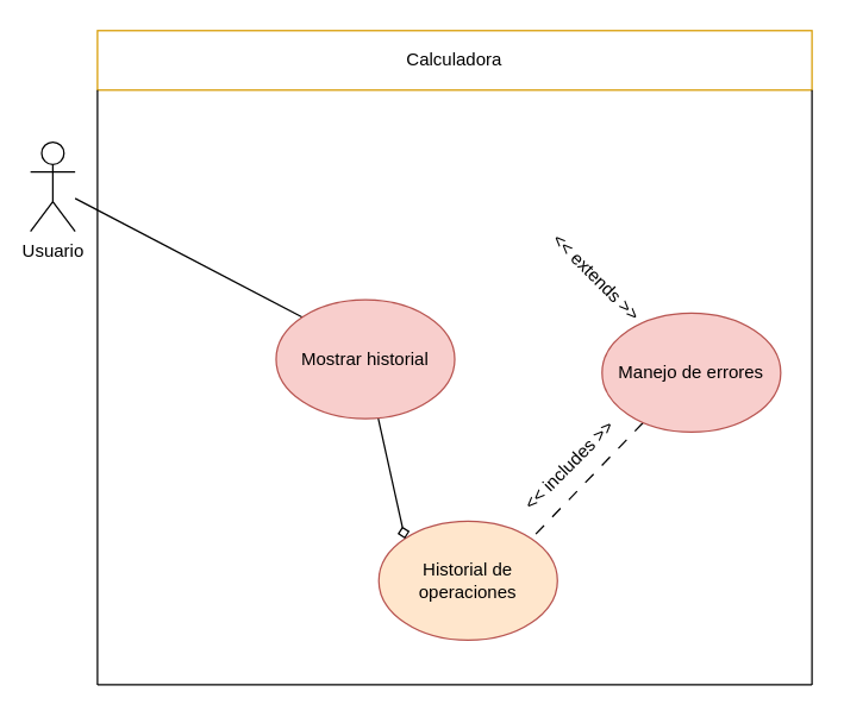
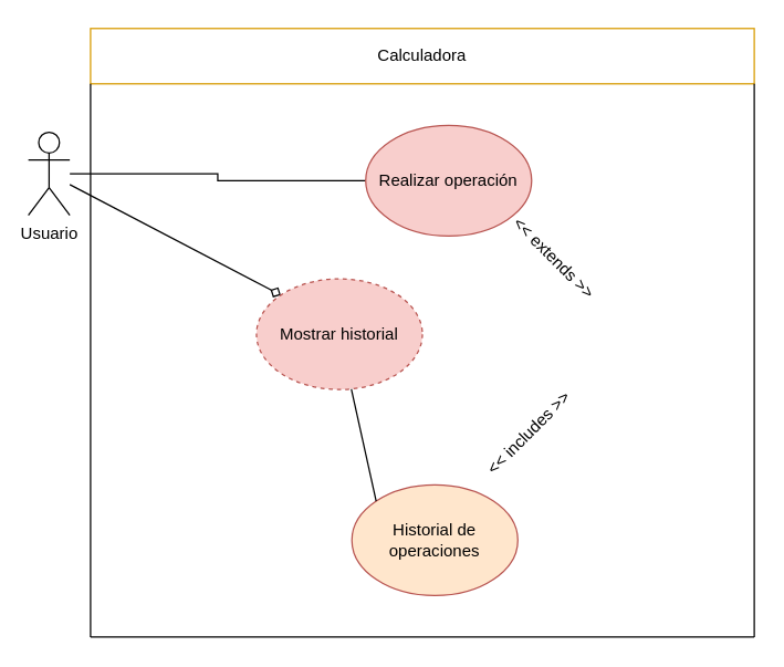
+ <mxCell id="3" style="edgeStyle=orthogonalEdgeStyle;rounded=0;orthogonalLoop=1;jettySize=auto;html=1;entryX=0;entryY=0.5;entryDx=0;entryDy=0;endArrow=none;endFill=0;" edge="1" parent="1" source="5" target="6"><mxGeometry relative="1" as="geometry" /></mxCell>
+ <mxCell id="6" value="Realizar operación" style="ellipse;whiteSpace=wrap;html=1;fillColor=#f8cecc;strokeColor=#b85450;" vertex="1" parent="1"><mxGeometry x="264" y="90" width="120" height="80" as="geometry" /></mxCell>
- <mxCell id="4" style="rounded=0;orthogonalLoop=1;jettySize=auto;html=1;entryX=0;entryY=0;entryDx=0;entryDy=0;endArrow=none;endFill=0;" edge="1" parent="1" source="5" target="11"><mxGeometry relative="1" as="geometry" /></mxCell>
+ <mxCell id="4" style="rounded=0;orthogonalLoop=1;jettySize=auto;html=1;entryX=0;entryY=0;entryDx=0;entryDy=0;endArrow=diamond;endFill=0;" edge="1" parent="1" source="5" target="11"><mxGeometry relative="1" as="geometry" /></mxCell>
- <mxCell id="11" value="Mostrar historial" style="ellipse;whiteSpace=wrap;html=1;fillColor=#f8cecc;strokeColor=#b85450;" vertex="1" parent="1"><mxGeometry x="185" y="201" width="120" height="80" as="geometry" /></mxCell>
+ <mxCell id="11" value="Mostrar historial" style="ellipse;whiteSpace=wrap;html=1;fillColor=#f8cecc;strokeColor=#b85450;dashed=1;" vertex="1" parent="1"><mxGeometry x="185" y="201" width="120" height="80" as="geometry" /></mxCell>
- <mxCell id="8" value="Manejo de errores" style="ellipse;whiteSpace=wrap;html=1;fillColor=#f8cecc;strokeColor=#b85450;" vertex="1" parent="1"><mxGeometry x="404" y="210" width="120" height="80" as="geometry" /></mxCell>
- <mxCell id="7" style="rounded=0;orthogonalLoop=1;jettySize=auto;html=1;entryX=1;entryY=0;entryDx=0;entryDy=0;endArrow=none;endFill=0;dashed=1;dashPattern=8 8;" edge="1" parent="1" source="8" target="9"><mxGeometry relative="1" as="geometry" /></mxCell>
- <mxCell id="10" style="rounded=0;orthogonalLoop=1;jettySize=auto;html=1;entryX=0;entryY=0;entryDx=0;entryDy=0;endArrow=diamond;endFill=0;" edge="1" parent="1" source="11" target="9"><mxGeometry relative="1" as="geometry" /></mxCell>
+ <mxCell id="10" style="rounded=0;orthogonalLoop=1;jettySize=auto;html=1;entryX=0;entryY=0;entryDx=0;entryDy=0;endArrow=none;endFill=0;" edge="1" parent="1" source="11" target="9"><mxGeometry relative="1" as="geometry" /></mxCell>
